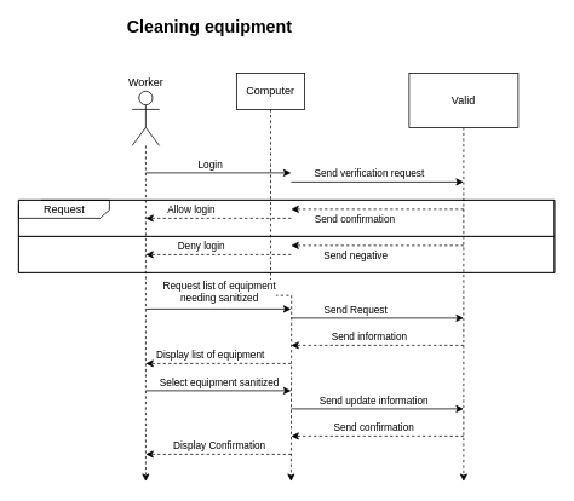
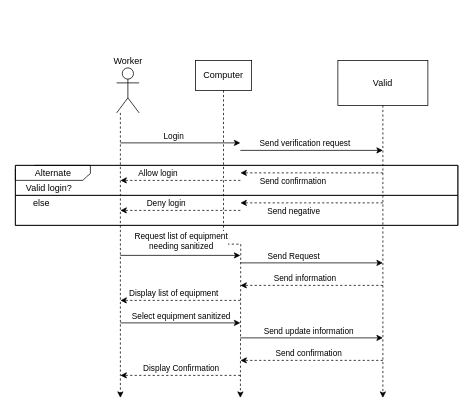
- <mxCell id="10" value="&lt;b&gt;&lt;font style=&quot;font-size: 19px&quot;&gt;Cleaning equipment&lt;/font&gt;&lt;/b&gt;" style="text;html=1;align=center;verticalAlign=middle;resizable=0;points=[];autosize=1;" parent="1" vertex="1"><mxGeometry x="130" y="20" width="200" height="20" as="geometry" /></mxCell>
- <mxCell id="3" value="Worker" style="shape=umlActor;verticalLabelPosition=top;verticalAlign=bottom;html=1;outlineConnect=0;labelPosition=center;align=center;" parent="1" vertex="1"><mxGeometry x="145" y="100" width="30" height="60" as="geometry" /></mxCell>
+ <mxCell id="3" value="Worker" style="shape=umlActor;verticalLabelPosition=top;verticalAlign=bottom;html=1;outlineConnect=0;labelPosition=center;align=center;" parent="1" vertex="1"><mxGeometry x="155" y="90" width="30" height="60" as="geometry" /></mxCell>
- <mxCell id="15" value="Request" style="verticalLabelPosition=middle;verticalAlign=middle;html=1;shape=mxgraph.basic.polygon;polyCoords=[[0.25,0],[1,0],[1,0.55],[0.95,0.75],[0.9,1],[0.25,1],[0,1],[0,0.25]];polyline=1;fillColor=none;labelPosition=center;align=center;" parent="14" vertex="1"><mxGeometry width="100" height="20" as="geometry" /></mxCell>
+ <mxCell id="15" value="Alternate" style="verticalLabelPosition=middle;verticalAlign=middle;html=1;shape=mxgraph.basic.polygon;polyCoords=[[0.25,0],[1,0],[1,0.55],[0.95,0.75],[0.9,1],[0.25,1],[0,1],[0,0.25]];polyline=1;fillColor=none;labelPosition=center;align=center;" parent="14" vertex="1"><mxGeometry width="100" height="20" as="geometry" /></mxCell>
+ <mxCell id="16" value="Valid login?" style="text;html=1;strokeColor=none;fillColor=none;align=center;verticalAlign=middle;whiteSpace=wrap;rounded=0;" parent="14" vertex="1"><mxGeometry x="10" y="20" width="70" height="20" as="geometry" /></mxCell>
+ <mxCell id="20" value="else" style="text;html=1;strokeColor=none;fillColor=none;align=center;verticalAlign=middle;whiteSpace=wrap;rounded=0;" parent="19" vertex="1"><mxGeometry x="15" y="-2.132e-14" width="40" height="20" as="geometry" /></mxCell>
